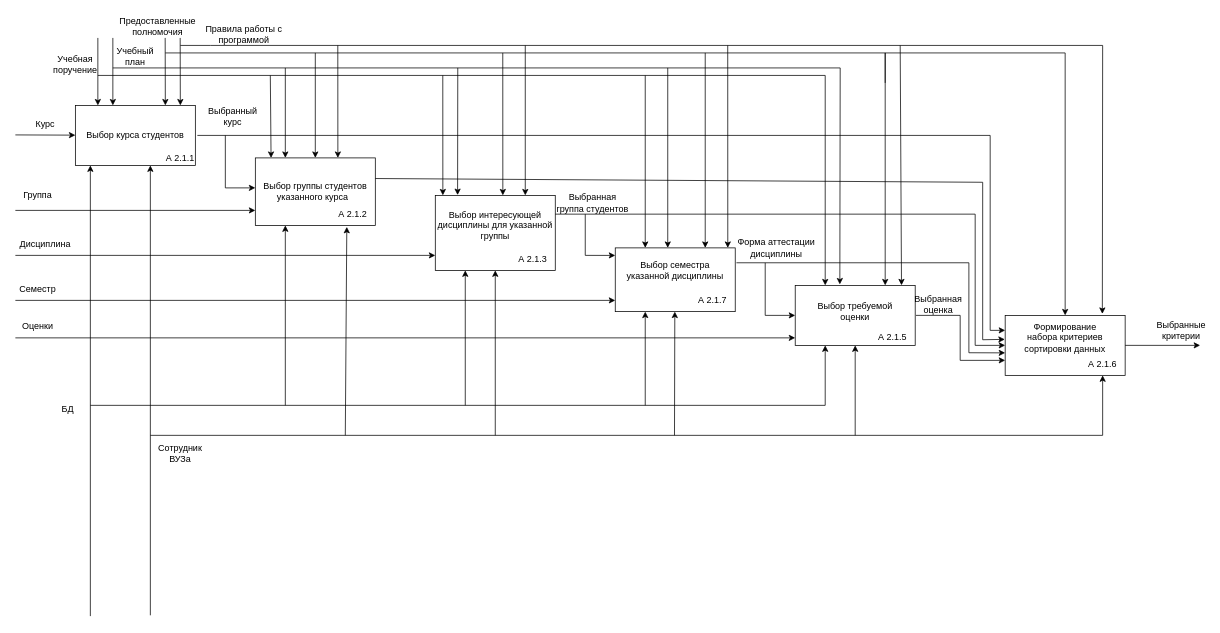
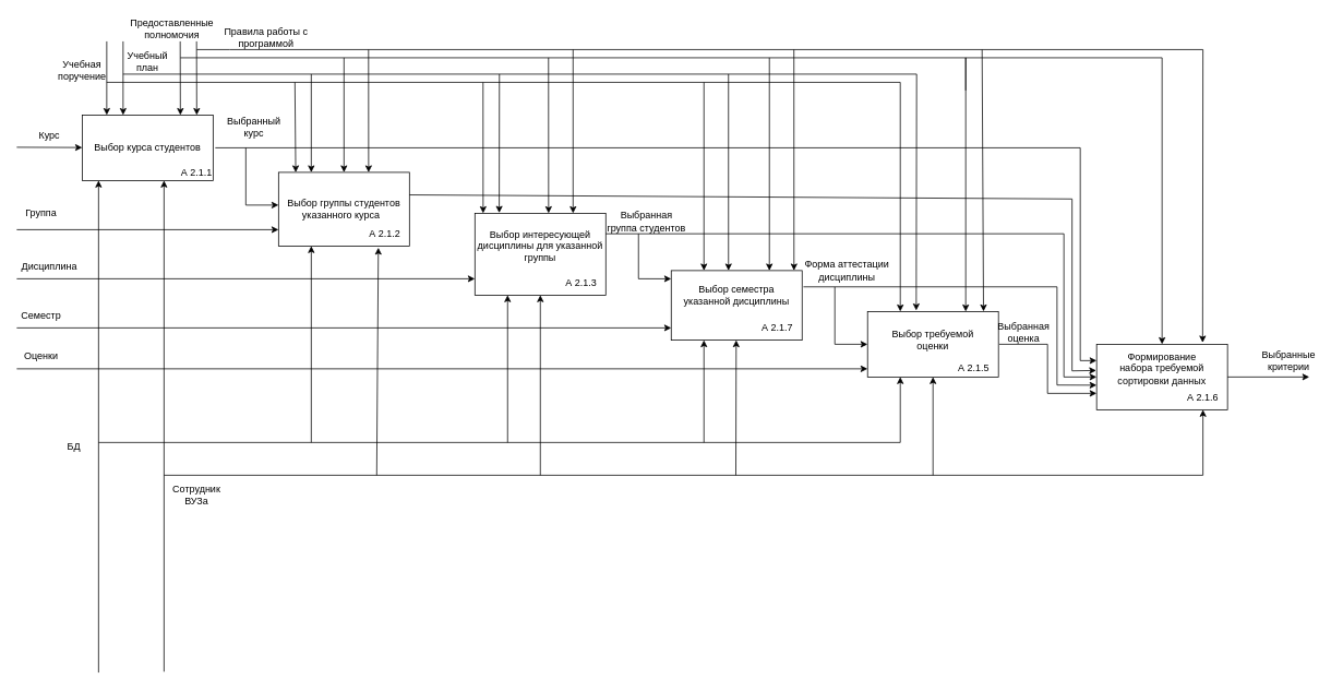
- <mxCell id="35" value="Формирование набора критериев сортировки данных" style="text;strokeColor=none;align=center;fillColor=none;html=1;verticalAlign=middle;whiteSpace=wrap;rounded=0;" vertex="1" parent="1"><mxGeometry x="1360" y="435" width="120" height="30" as="geometry" /></mxCell>
+ <mxCell id="35" value="Формирование набора требуемой сортировки данных" style="text;strokeColor=none;align=center;fillColor=none;html=1;verticalAlign=middle;whiteSpace=wrap;rounded=0;" vertex="1" parent="1"><mxGeometry x="1360" y="435" width="120" height="30" as="geometry" /></mxCell>
